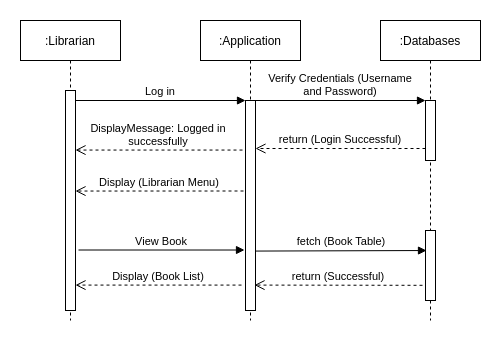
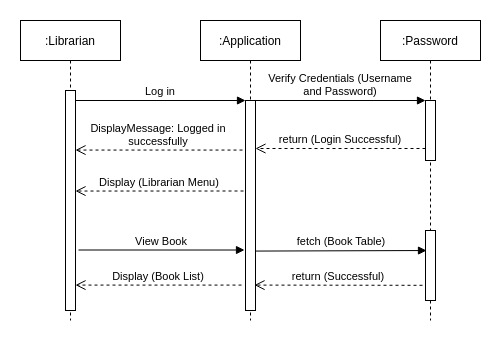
- <mxCell id="8" value=":Databases" style="shape=umlLifeline;perimeter=lifelinePerimeter;container=1;collapsible=0;recursiveResize=0;rounded=0;shadow=0;strokeWidth=1;" parent="1" vertex="1"><mxGeometry x="380" y="20" width="100" height="300" as="geometry" /></mxCell>
+ <mxCell id="8" value=":Password" style="shape=umlLifeline;perimeter=lifelinePerimeter;container=1;collapsible=0;recursiveResize=0;rounded=0;shadow=0;strokeWidth=1;" parent="1" vertex="1"><mxGeometry x="380" y="20" width="100" height="300" as="geometry" /></mxCell>
